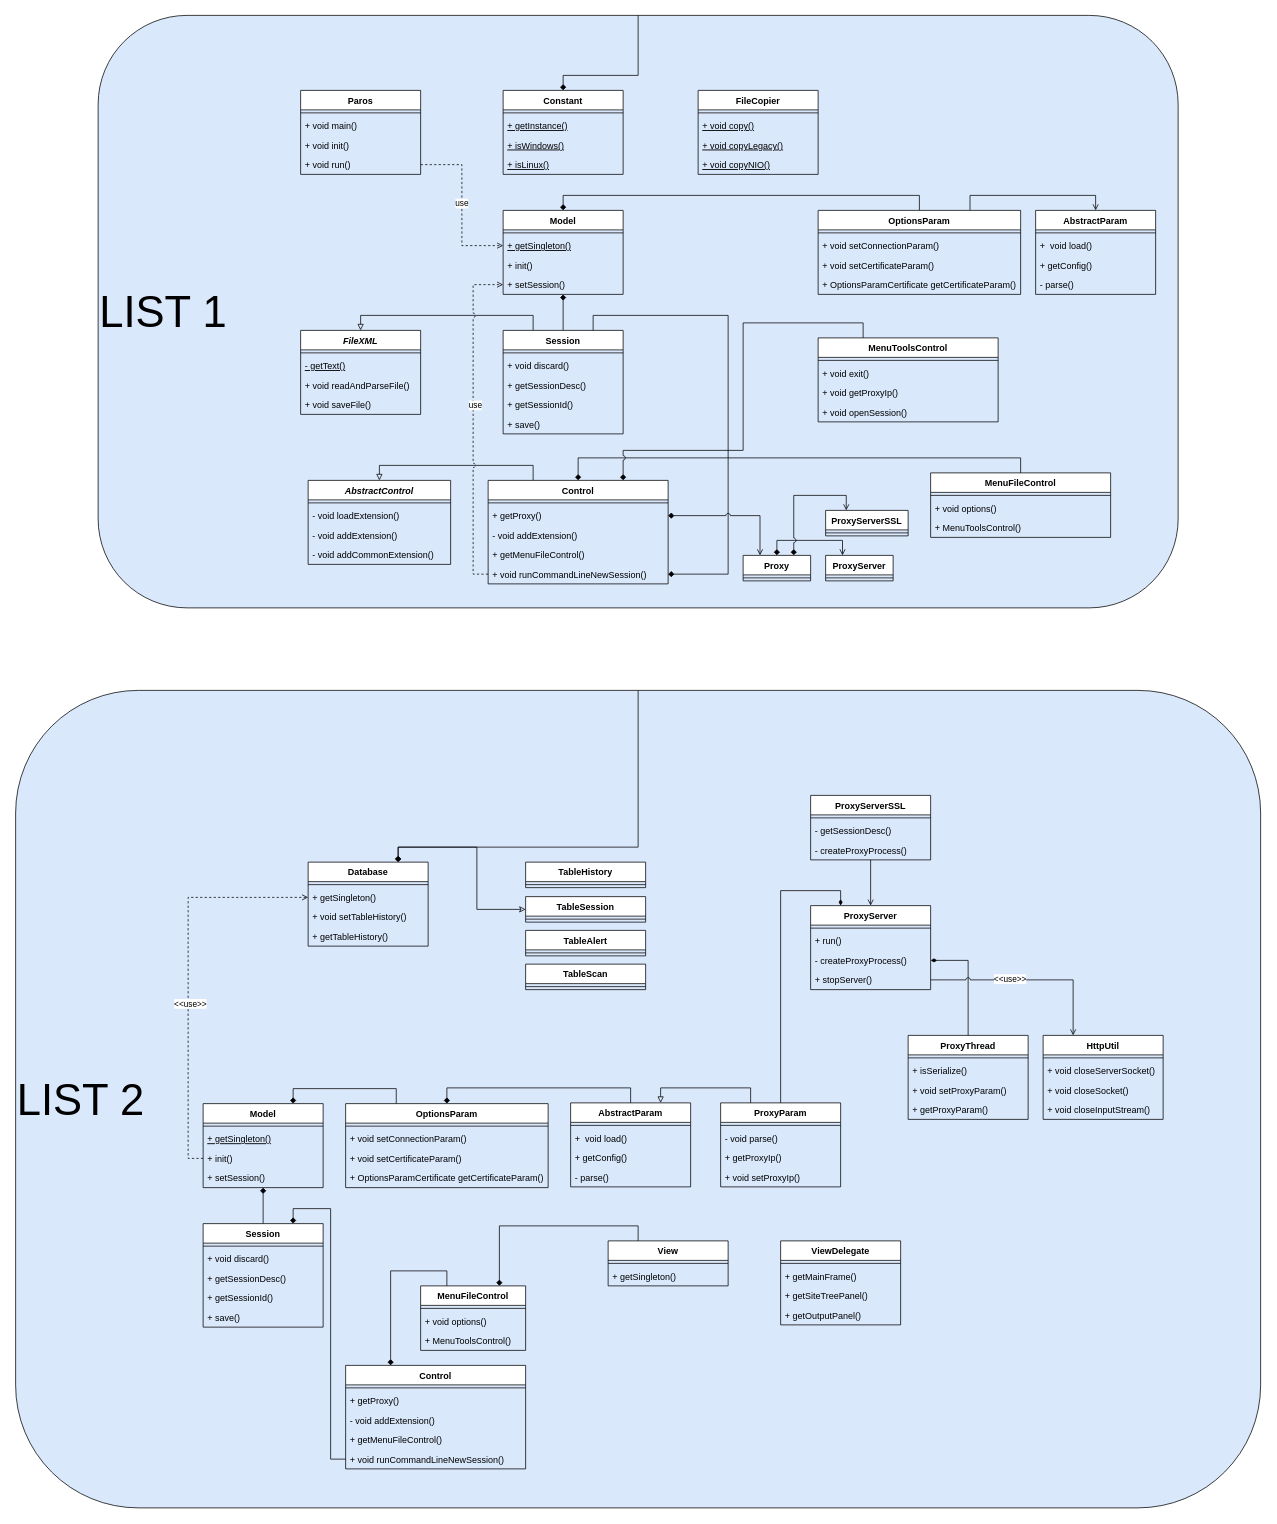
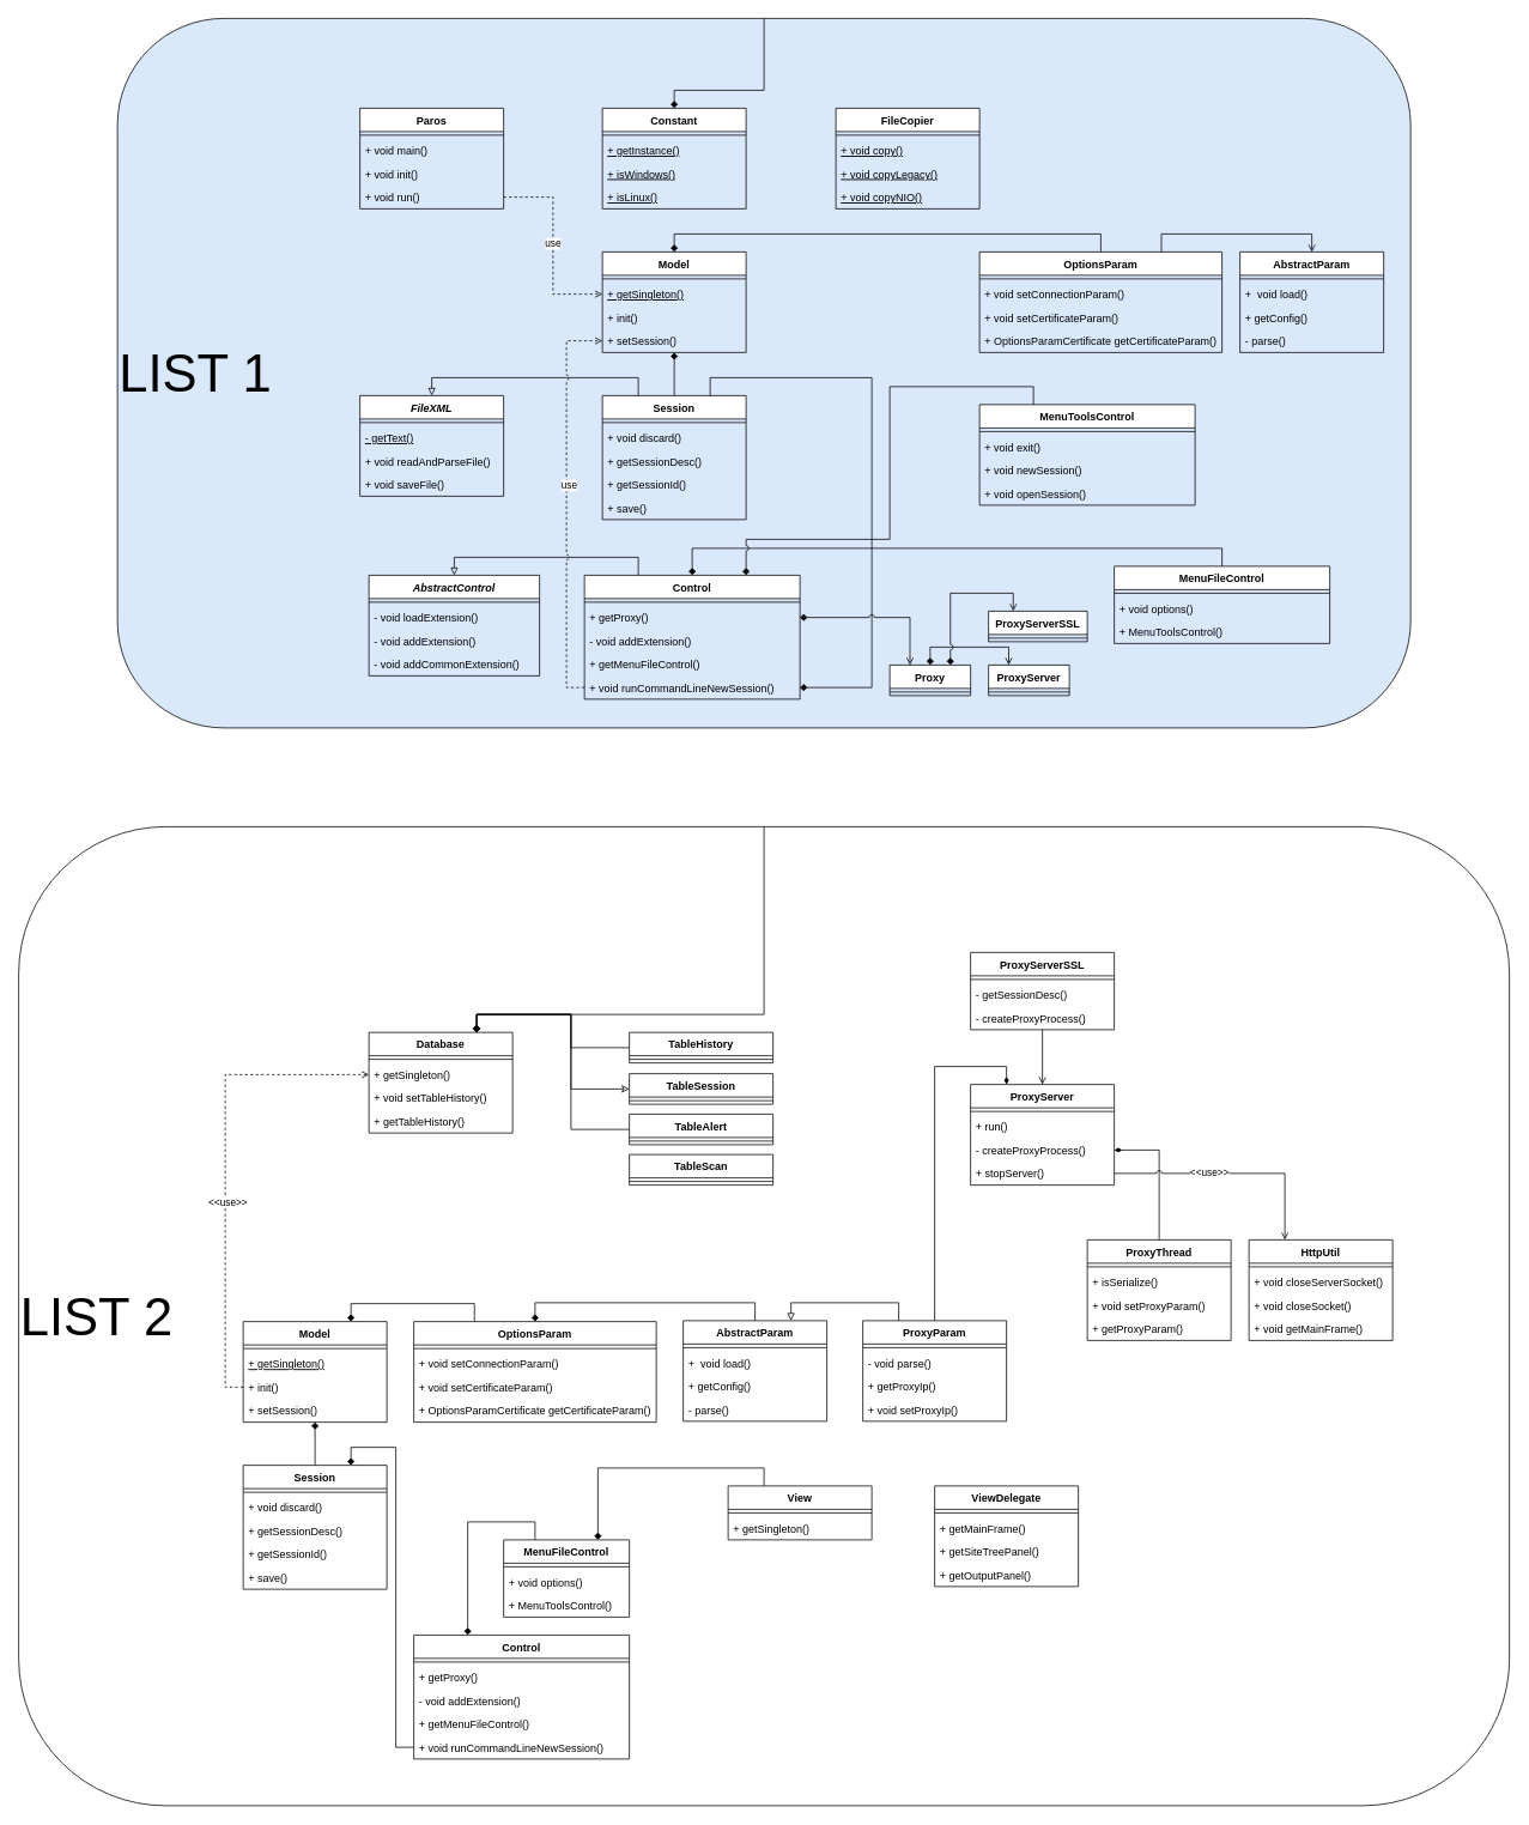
- <mxCell id="76" value="+ void getProxyIp()" style="text;strokeColor=none;fillColor=none;align=left;verticalAlign=top;spacingLeft=4;spacingRight=4;overflow=hidden;rotatable=0;points=[[0,0.5],[1,0.5]];portConstraint=eastwest;fontStyle=0" vertex="1" parent="73"><mxGeometry y="60" width="240" height="26" as="geometry" /></mxCell>
+ <mxCell id="76" value="+ void newSession()" style="text;strokeColor=none;fillColor=none;align=left;verticalAlign=top;spacingLeft=4;spacingRight=4;overflow=hidden;rotatable=0;points=[[0,0.5],[1,0.5]];portConstraint=eastwest;fontStyle=0" vertex="1" parent="73"><mxGeometry y="60" width="240" height="26" as="geometry" /></mxCell>
+ <mxCell id="115" style="edgeStyle=orthogonalEdgeStyle;rounded=0;jumpStyle=arc;orthogonalLoop=1;jettySize=auto;html=1;exitX=0.75;exitY=0;exitDx=0;exitDy=0;entryX=0;entryY=0.5;entryDx=0;entryDy=0;startArrow=diamond;startFill=1;endArrow=none;endFill=0;" edge="1" parent="1" source="119" target="124"><mxGeometry relative="1" as="geometry" /></mxCell>
+ <mxCell id="117" style="edgeStyle=orthogonalEdgeStyle;rounded=0;jumpStyle=arc;orthogonalLoop=1;jettySize=auto;html=1;exitX=0.75;exitY=0;exitDx=0;exitDy=0;entryX=0;entryY=0.5;entryDx=0;entryDy=0;startArrow=diamond;startFill=1;endArrow=none;endFill=0;" edge="1" parent="1" source="119" target="128"><mxGeometry relative="1" as="geometry" /></mxCell>
- <mxCell id="2" value="&lt;font style=&quot;font-size: 58px&quot;&gt;LIST 2&lt;/font&gt;" style="rounded=1;whiteSpace=wrap;html=1;align=left;fillColor=#dae8fc;" vertex="1" parent="1"><mxGeometry x="20" y="920" width="1660" height="1090" as="geometry" /></mxCell>
+ <mxCell id="2" value="&lt;font style=&quot;font-size: 58px&quot;&gt;LIST 2&lt;/font&gt;" style="rounded=1;whiteSpace=wrap;html=1;align=left;" vertex="1" parent="1"><mxGeometry x="20" y="920" width="1660" height="1090" as="geometry" /></mxCell>
- <mxCell id="136" value="+ void closeInputStream()" style="text;strokeColor=none;fillColor=none;align=left;verticalAlign=top;spacingLeft=4;spacingRight=4;overflow=hidden;rotatable=0;points=[[0,0.5],[1,0.5]];portConstraint=eastwest;fontStyle=0" vertex="1" parent="132"><mxGeometry y="86" width="160" height="26" as="geometry" /></mxCell>
+ <mxCell id="136" value="+ void getMainFrame()" style="text;strokeColor=none;fillColor=none;align=left;verticalAlign=top;spacingLeft=4;spacingRight=4;overflow=hidden;rotatable=0;points=[[0,0.5],[1,0.5]];portConstraint=eastwest;fontStyle=0" vertex="1" parent="132"><mxGeometry y="86" width="160" height="26" as="geometry" /></mxCell>
